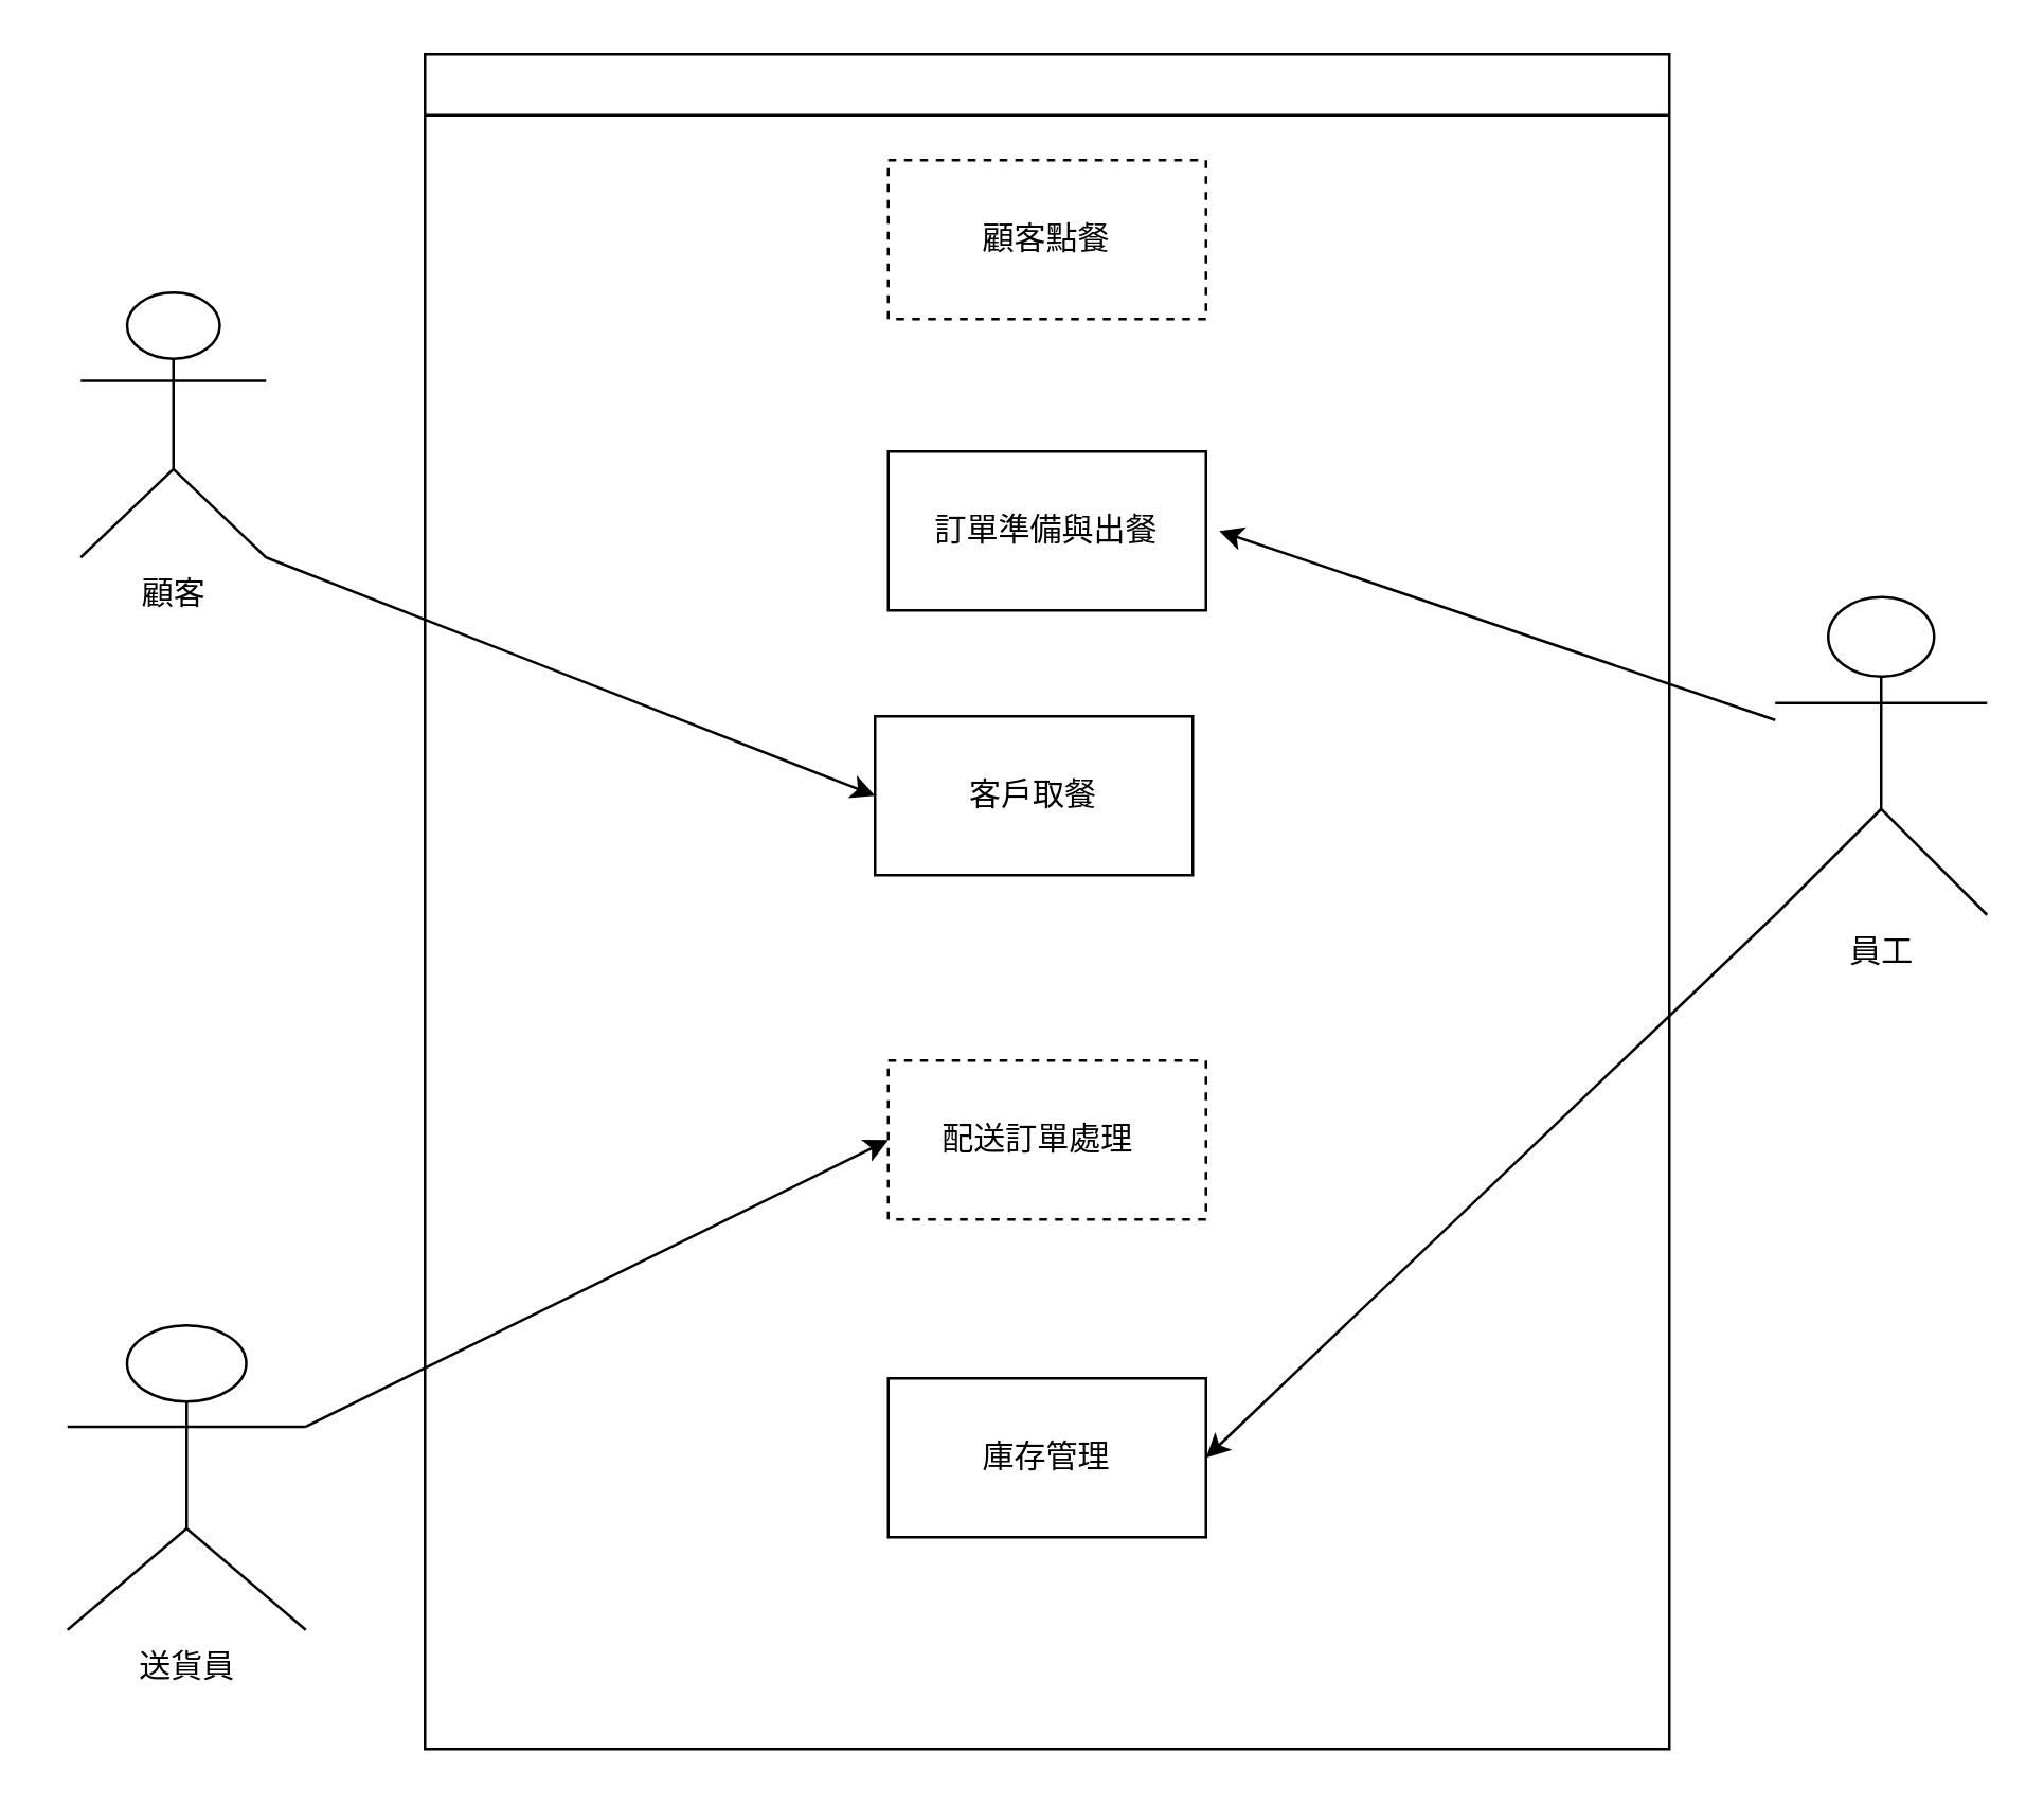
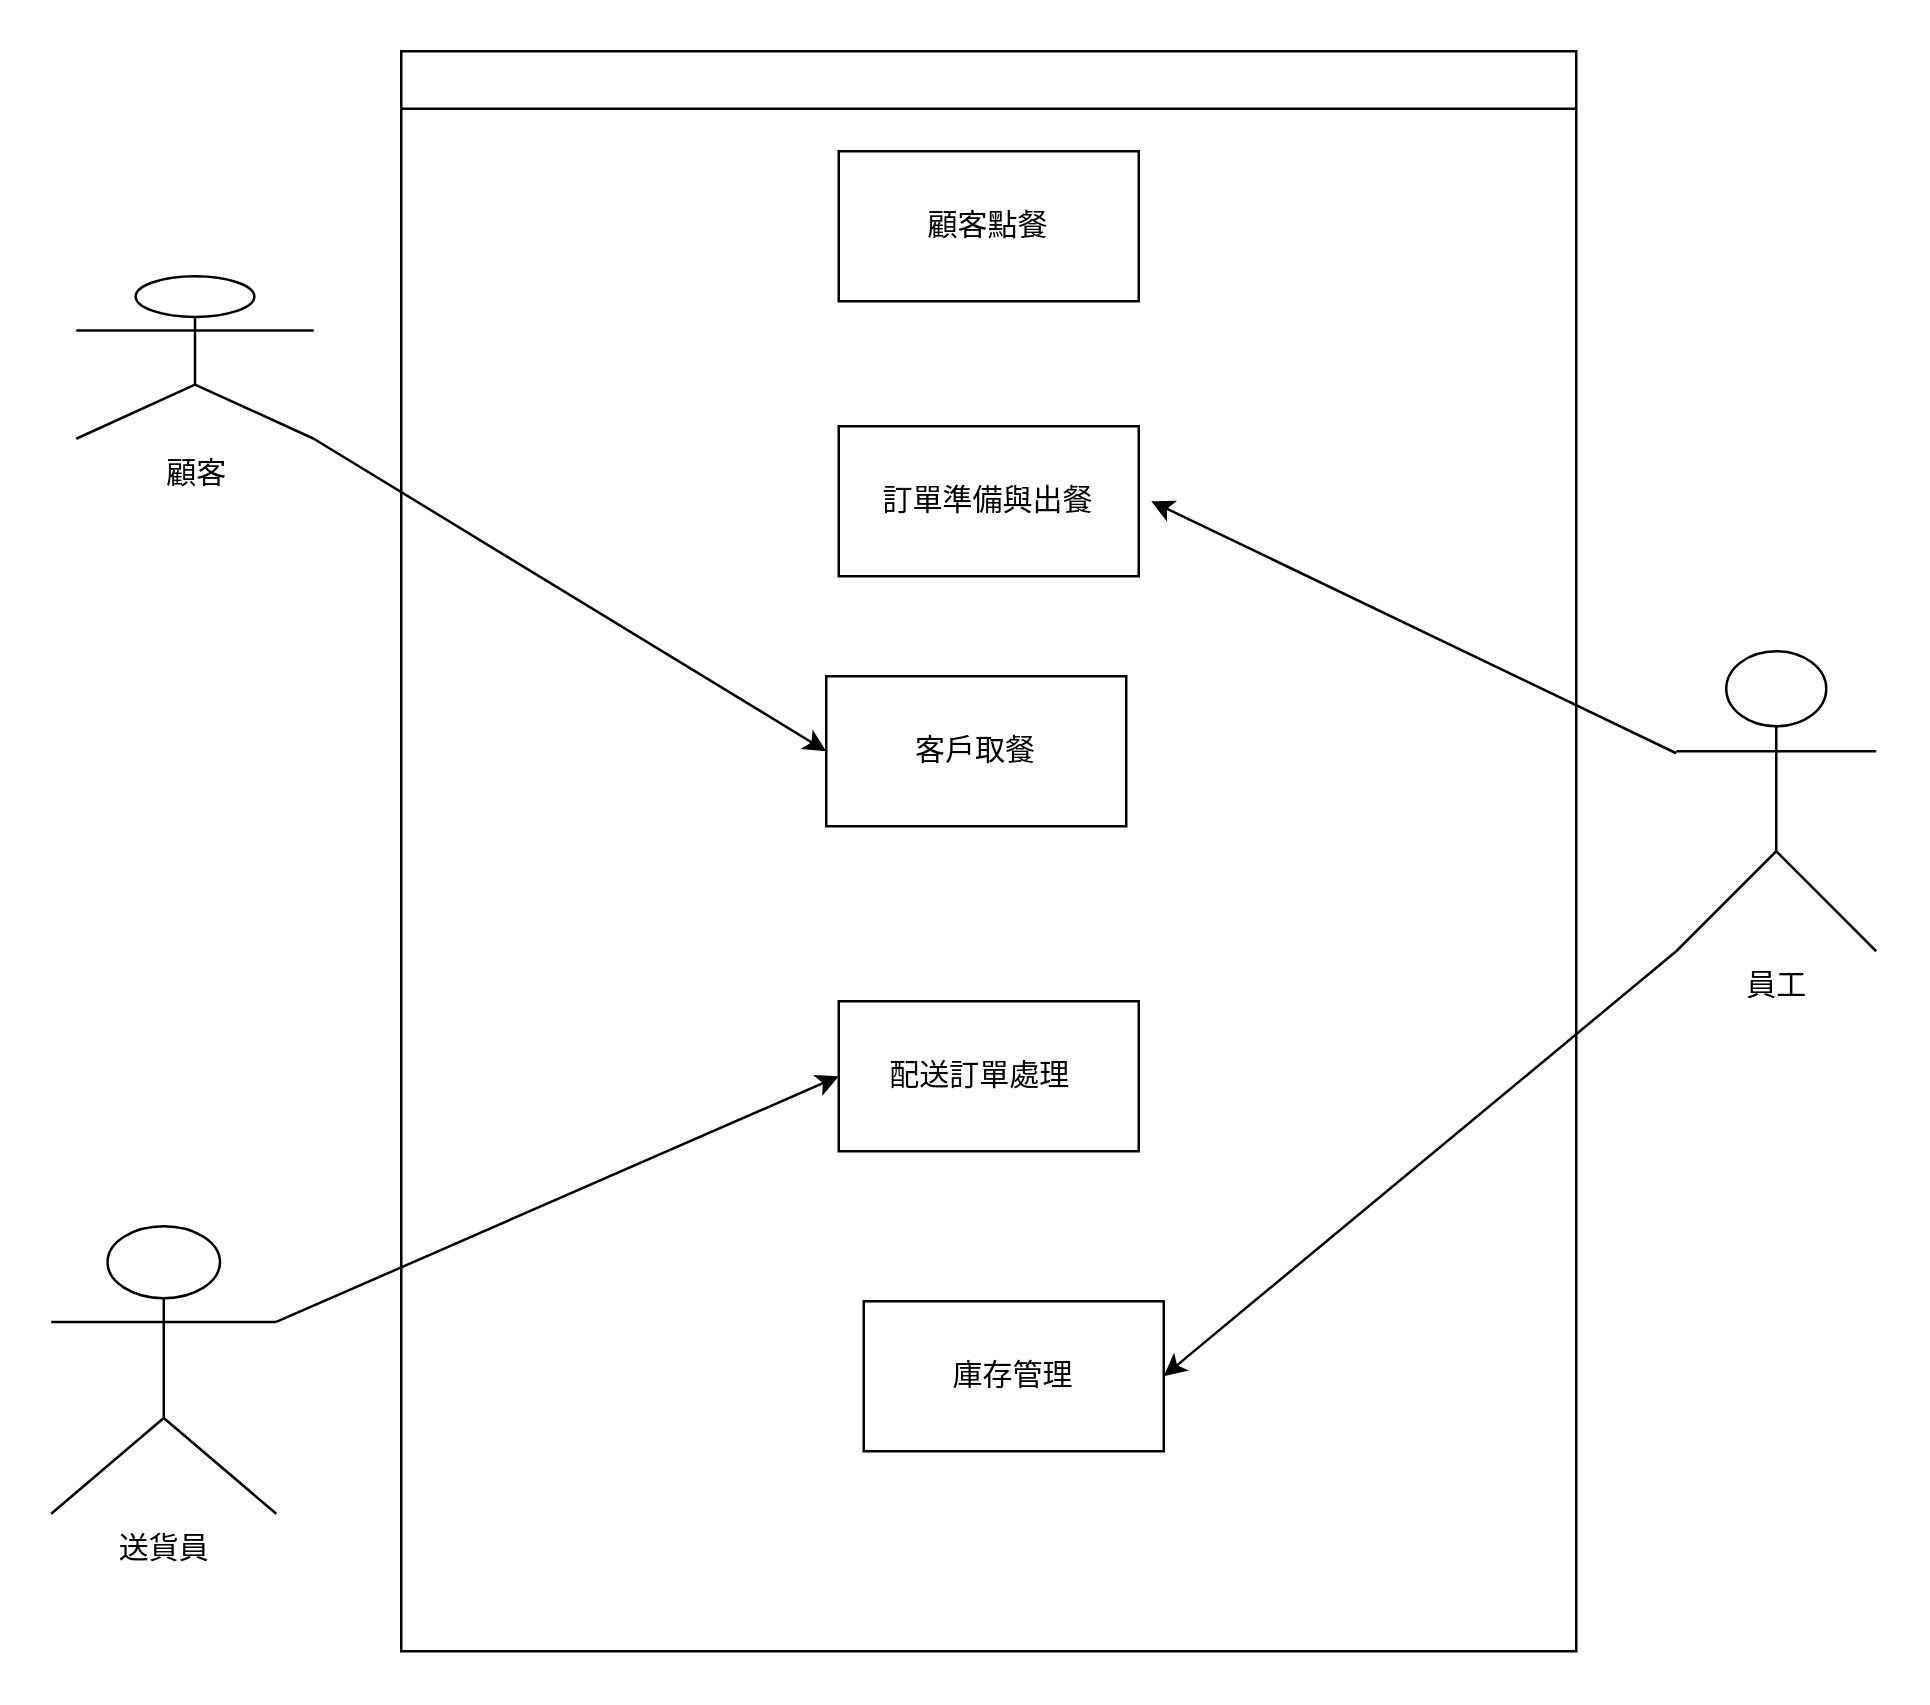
- <mxCell id="3" value="顧客點餐" style="rounded=0;whiteSpace=wrap;html=1;dashed=1;" vertex="1" parent="2"><mxGeometry x="175" y="40" width="120" height="60" as="geometry" /></mxCell>
+ <mxCell id="3" value="顧客點餐" style="rounded=0;whiteSpace=wrap;html=1;" vertex="1" parent="2"><mxGeometry x="175" y="40" width="120" height="60" as="geometry" /></mxCell>
- <mxCell id="8" value="顧客" style="shape=umlActor;verticalLabelPosition=bottom;verticalAlign=top;html=1;outlineConnect=0;" vertex="1" parent="1"><mxGeometry x="30" y="110" width="70" height="100" as="geometry" /></mxCell>
+ <mxCell id="8" value="顧客" style="shape=umlActor;verticalLabelPosition=bottom;verticalAlign=top;html=1;outlineConnect=0;" vertex="1" parent="1"><mxGeometry x="30" y="110" width="95" height="65" as="geometry" /></mxCell>
- <mxCell id="9" value="員工     " style="shape=umlActor;verticalLabelPosition=bottom;verticalAlign=top;html=1;outlineConnect=0;" vertex="1" parent="1"><mxGeometry x="670" y="225" width="80" height="120" as="geometry" /></mxCell>
+ <mxCell id="9" value="員工     " style="shape=umlActor;verticalLabelPosition=bottom;verticalAlign=top;html=1;outlineConnect=0;" vertex="1" parent="1"><mxGeometry x="670" y="260" width="80" height="120" as="geometry" /></mxCell>
- <mxCell id="6" value="配送訂單處理&amp;nbsp;&amp;nbsp;" style="rounded=0;whiteSpace=wrap;html=1;dashed=1;" vertex="1" parent="2"><mxGeometry x="175" y="380" width="120" height="60" as="geometry" /></mxCell>
+ <mxCell id="6" value="配送訂單處理&amp;nbsp;&amp;nbsp;" style="rounded=0;whiteSpace=wrap;html=1;" vertex="1" parent="2"><mxGeometry x="175" y="380" width="120" height="60" as="geometry" /></mxCell>
- <mxCell id="7" value="庫存管理" style="rounded=0;whiteSpace=wrap;html=1;" vertex="1" parent="2"><mxGeometry x="175" y="500" width="120" height="60" as="geometry" /></mxCell>
+ <mxCell id="7" value="庫存管理" style="rounded=0;whiteSpace=wrap;html=1;" vertex="1" parent="2"><mxGeometry x="185" y="500" width="120" height="60" as="geometry" /></mxCell>
- <mxCell id="10" value="送貨員     " style="shape=umlActor;verticalLabelPosition=bottom;verticalAlign=top;html=1;outlineConnect=0;" vertex="1" parent="1"><mxGeometry x="25" y="500" width="90" height="115" as="geometry" /></mxCell>
+ <mxCell id="10" value="送貨員     " style="shape=umlActor;verticalLabelPosition=bottom;verticalAlign=top;html=1;outlineConnect=0;" vertex="1" parent="1"><mxGeometry x="20" y="490" width="90" height="115" as="geometry" /></mxCell>
